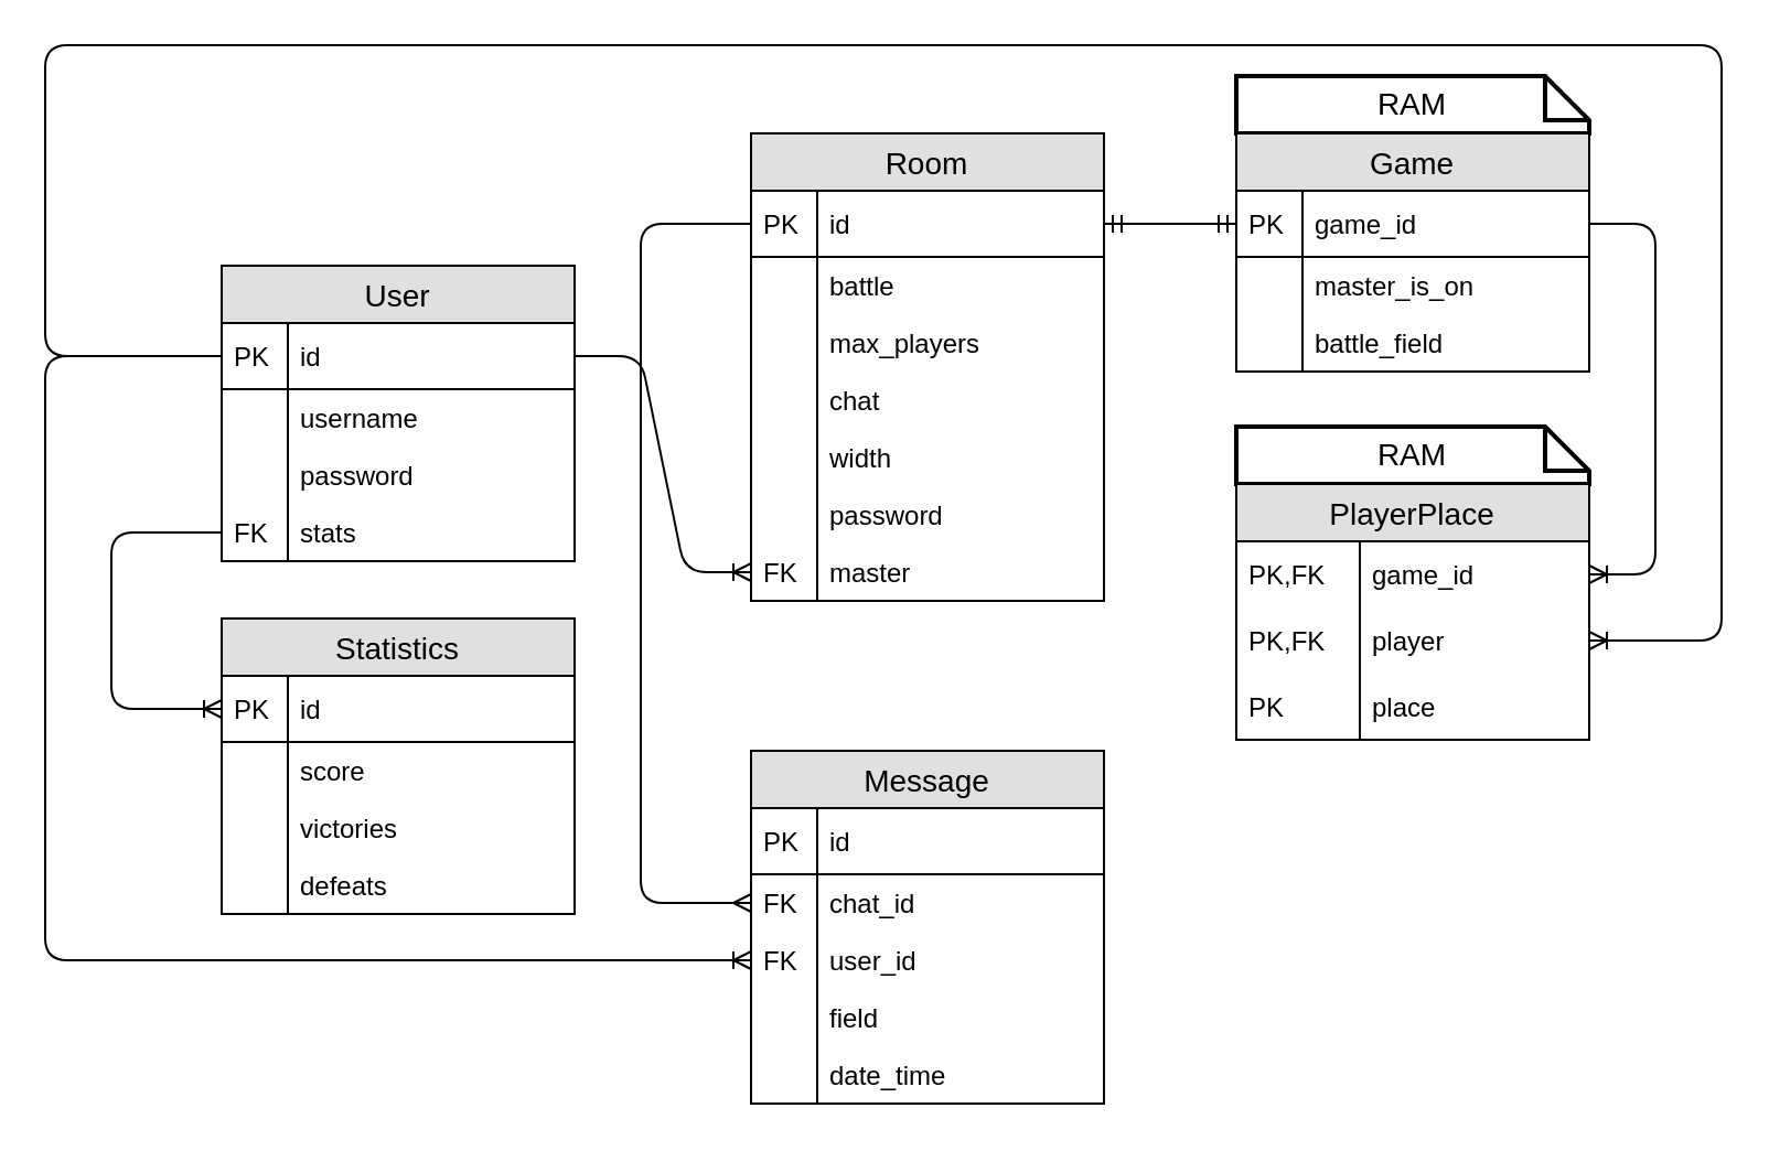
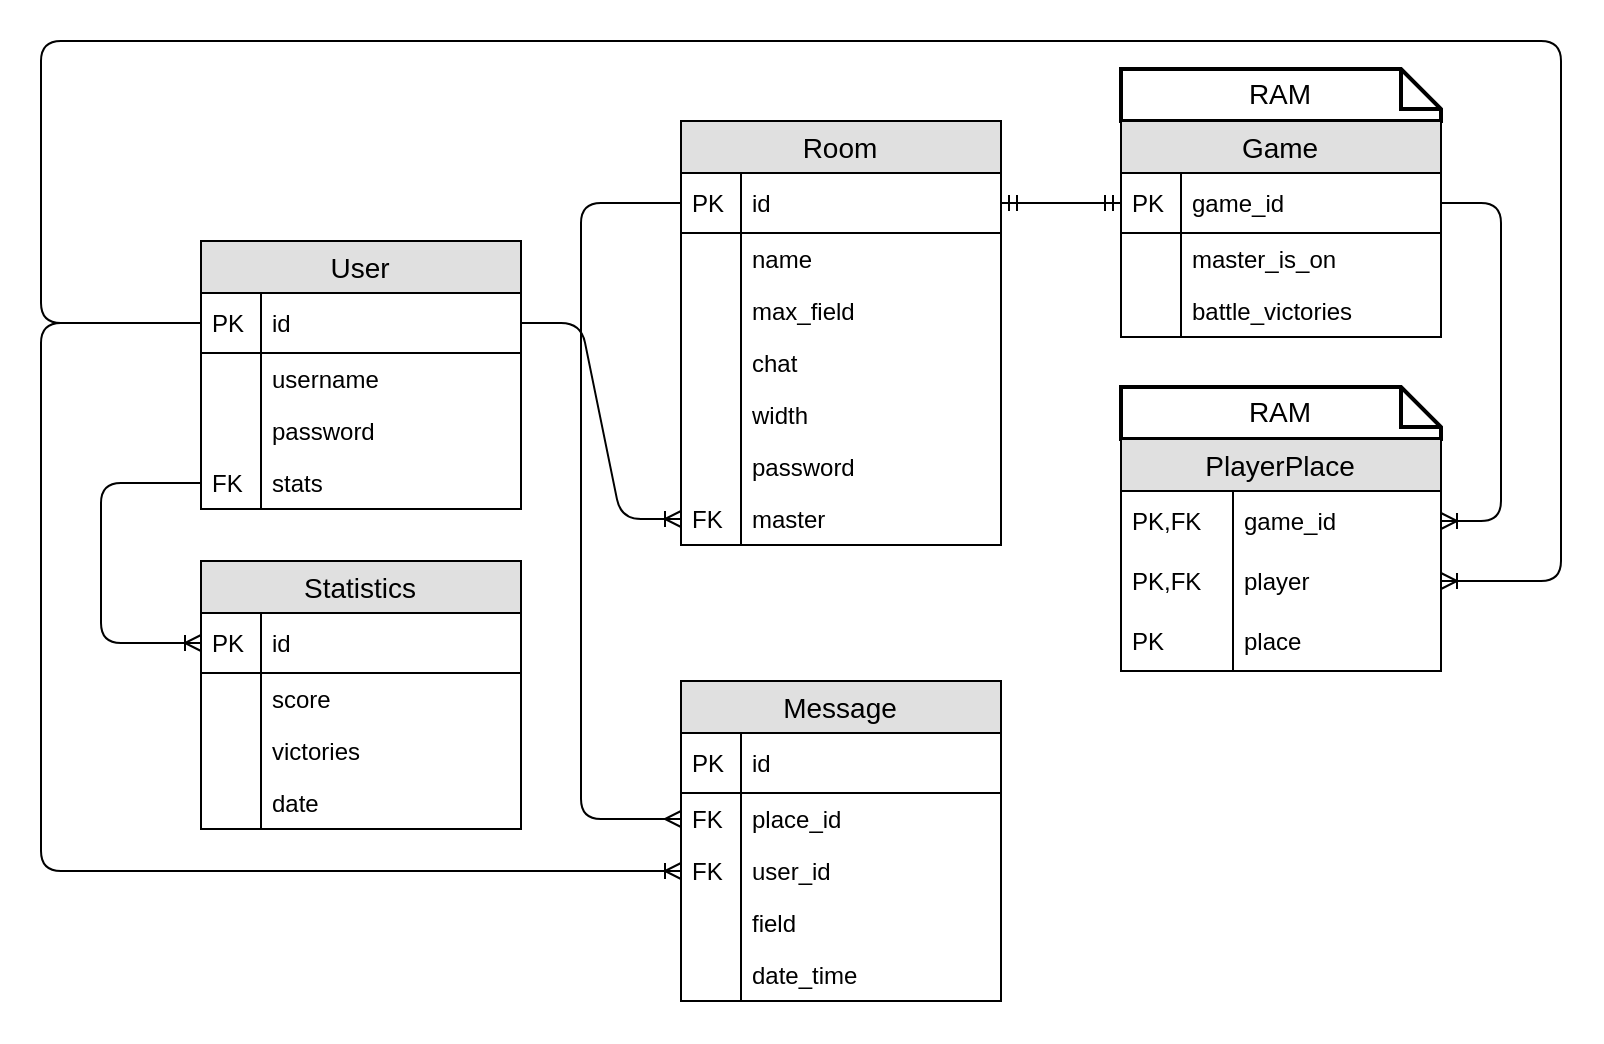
- <mxCell id="14" value="battle" style="shape=partialRectangle;top=0;left=0;right=0;bottom=0;align=left;verticalAlign=top;fillColor=none;spacingLeft=34;spacingRight=4;overflow=hidden;rotatable=0;points=[[0,0.5],[1,0.5]];portConstraint=eastwest;dropTarget=0;fontSize=12;" parent="11" vertex="1"><mxGeometry y="56" width="160" height="26" as="geometry" /></mxCell>
+ <mxCell id="14" value="name" style="shape=partialRectangle;top=0;left=0;right=0;bottom=0;align=left;verticalAlign=top;fillColor=none;spacingLeft=34;spacingRight=4;overflow=hidden;rotatable=0;points=[[0,0.5],[1,0.5]];portConstraint=eastwest;dropTarget=0;fontSize=12;" parent="11" vertex="1"><mxGeometry y="56" width="160" height="26" as="geometry" /></mxCell>
- <mxCell id="16" value="max_players" style="shape=partialRectangle;top=0;left=0;right=0;bottom=0;align=left;verticalAlign=top;fillColor=none;spacingLeft=34;spacingRight=4;overflow=hidden;rotatable=0;points=[[0,0.5],[1,0.5]];portConstraint=eastwest;dropTarget=0;fontSize=12;" parent="11" vertex="1"><mxGeometry y="82" width="160" height="26" as="geometry" /></mxCell>
+ <mxCell id="16" value="max_field" style="shape=partialRectangle;top=0;left=0;right=0;bottom=0;align=left;verticalAlign=top;fillColor=none;spacingLeft=34;spacingRight=4;overflow=hidden;rotatable=0;points=[[0,0.5],[1,0.5]];portConstraint=eastwest;dropTarget=0;fontSize=12;" parent="11" vertex="1"><mxGeometry y="82" width="160" height="26" as="geometry" /></mxCell>
- <mxCell id="56" value="battle_field" style="shape=partialRectangle;top=0;left=0;right=0;bottom=0;align=left;verticalAlign=top;fillColor=none;spacingLeft=34;spacingRight=4;overflow=hidden;rotatable=0;points=[[0,0.5],[1,0.5]];portConstraint=eastwest;dropTarget=0;fontSize=12;" vertex="1" parent="51"><mxGeometry y="82" width="160" height="26" as="geometry" /></mxCell>
+ <mxCell id="56" value="battle_victories" style="shape=partialRectangle;top=0;left=0;right=0;bottom=0;align=left;verticalAlign=top;fillColor=none;spacingLeft=34;spacingRight=4;overflow=hidden;rotatable=0;points=[[0,0.5],[1,0.5]];portConstraint=eastwest;dropTarget=0;fontSize=12;" vertex="1" parent="51"><mxGeometry y="82" width="160" height="26" as="geometry" /></mxCell>
- <mxCell id="47" value="defeats" style="shape=partialRectangle;top=0;left=0;right=0;bottom=0;align=left;verticalAlign=top;fillColor=none;spacingLeft=34;spacingRight=4;overflow=hidden;rotatable=0;points=[[0,0.5],[1,0.5]];portConstraint=eastwest;dropTarget=0;fontSize=12;strokeColor=#000000;" vertex="1" parent="40"><mxGeometry y="108" width="160" height="26" as="geometry" /></mxCell>
+ <mxCell id="47" value="date" style="shape=partialRectangle;top=0;left=0;right=0;bottom=0;align=left;verticalAlign=top;fillColor=none;spacingLeft=34;spacingRight=4;overflow=hidden;rotatable=0;points=[[0,0.5],[1,0.5]];portConstraint=eastwest;dropTarget=0;fontSize=12;strokeColor=#000000;" vertex="1" parent="40"><mxGeometry y="108" width="160" height="26" as="geometry" /></mxCell>
- <mxCell id="29" value="chat_id" style="shape=partialRectangle;top=0;left=0;right=0;bottom=0;align=left;verticalAlign=top;fillColor=none;spacingLeft=34;spacingRight=4;overflow=hidden;rotatable=0;points=[[0,0.5],[1,0.5]];portConstraint=eastwest;dropTarget=0;fontSize=12;" parent="26" vertex="1"><mxGeometry y="56" width="160" height="26" as="geometry" /></mxCell>
+ <mxCell id="29" value="place_id" style="shape=partialRectangle;top=0;left=0;right=0;bottom=0;align=left;verticalAlign=top;fillColor=none;spacingLeft=34;spacingRight=4;overflow=hidden;rotatable=0;points=[[0,0.5],[1,0.5]];portConstraint=eastwest;dropTarget=0;fontSize=12;" parent="26" vertex="1"><mxGeometry y="56" width="160" height="26" as="geometry" /></mxCell>
